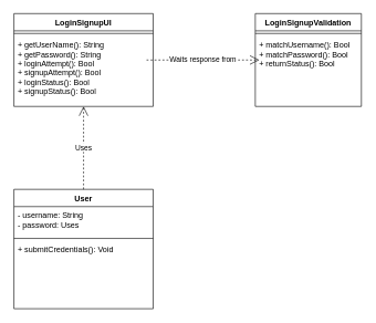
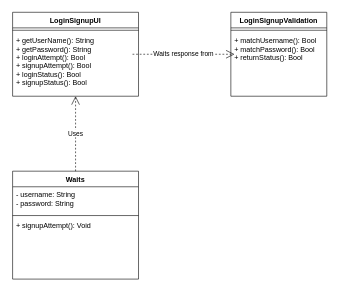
- <mxCell id="9" value="User" style="swimlane;fontStyle=1;align=center;verticalAlign=top;childLayout=stackLayout;horizontal=1;startSize=26;horizontalStack=0;resizeParent=1;resizeParentMax=0;resizeLast=0;collapsible=1;marginBottom=0;" parent="1" vertex="1"><mxGeometry x="20" y="285" width="210" height="180" as="geometry" /></mxCell>
+ <mxCell id="9" value="Waits" style="swimlane;fontStyle=1;align=center;verticalAlign=top;childLayout=stackLayout;horizontal=1;startSize=26;horizontalStack=0;resizeParent=1;resizeParentMax=0;resizeLast=0;collapsible=1;marginBottom=0;" parent="1" vertex="1"><mxGeometry x="20" y="285" width="210" height="180" as="geometry" /></mxCell>
- <mxCell id="10" value="- username: String&#10;- password: Uses" style="text;strokeColor=none;fillColor=none;align=left;verticalAlign=top;spacingLeft=4;spacingRight=4;overflow=hidden;rotatable=0;points=[[0,0.5],[1,0.5]];portConstraint=eastwest;" parent="9" vertex="1"><mxGeometry y="26" width="210" height="44" as="geometry" /></mxCell>
+ <mxCell id="10" value="- username: String&#10;- password: String" style="text;strokeColor=none;fillColor=none;align=left;verticalAlign=top;spacingLeft=4;spacingRight=4;overflow=hidden;rotatable=0;points=[[0,0.5],[1,0.5]];portConstraint=eastwest;" parent="9" vertex="1"><mxGeometry y="26" width="210" height="44" as="geometry" /></mxCell>
- <mxCell id="12" value="+ submitCredentials(): Void" style="text;strokeColor=none;fillColor=none;align=left;verticalAlign=top;spacingLeft=4;spacingRight=4;overflow=hidden;rotatable=0;points=[[0,0.5],[1,0.5]];portConstraint=eastwest;" parent="9" vertex="1"><mxGeometry y="78" width="210" height="102" as="geometry" /></mxCell>
+ <mxCell id="12" value="+ signupAttempt(): Void" style="text;strokeColor=none;fillColor=none;align=left;verticalAlign=top;spacingLeft=4;spacingRight=4;overflow=hidden;rotatable=0;points=[[0,0.5],[1,0.5]];portConstraint=eastwest;" parent="9" vertex="1"><mxGeometry y="78" width="210" height="102" as="geometry" /></mxCell>
